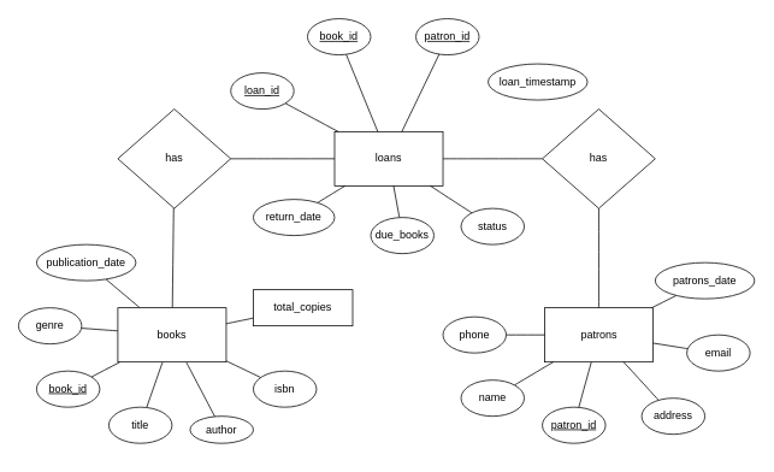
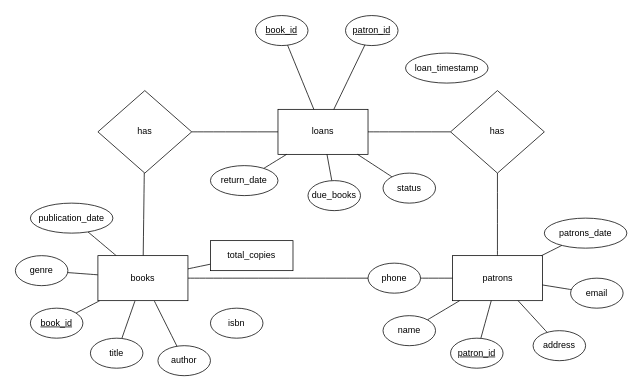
- <mxCell id="38" value="loan_id" style="ellipse;whiteSpace=wrap;html=1;align=center;fontStyle=4" vertex="1" parent="1"><mxGeometry x="255" y="80" width="70" height="40" as="geometry" /></mxCell>
- <mxCell id="37" style="edgeStyle=none;curved=1;rounded=0;orthogonalLoop=1;jettySize=auto;html=1;fontSize=12;startSize=8;endSize=8;endArrow=none;endFill=0;" edge="1" parent="1" source="38" target="3"><mxGeometry relative="1" as="geometry" /></mxCell>
- <mxCell id="14" style="edgeStyle=none;curved=1;rounded=0;orthogonalLoop=1;jettySize=auto;html=1;fontSize=12;startSize=8;endSize=8;endArrow=none;endFill=0;" edge="1" parent="1" source="16" target="21"><mxGeometry relative="1" as="geometry" /></mxCell>
+ <mxCell id="14" style="edgeStyle=none;curved=1;rounded=0;orthogonalLoop=1;jettySize=auto;html=1;fontSize=12;startSize=8;endSize=8;endArrow=none;endFill=0;" edge="1" parent="1" source="16" target="34"><mxGeometry relative="1" as="geometry" /></mxCell>
- <mxCell id="20" value="author" style="ellipse;whiteSpace=wrap;html=1;align=center;fontStyle=0" vertex="1" parent="1"><mxGeometry x="210" y="460" width="70" height="30" as="geometry" /></mxCell>
+ <mxCell id="20" value="author" style="ellipse;whiteSpace=wrap;html=1;align=center;fontStyle=0" vertex="1" parent="1"><mxGeometry x="210" y="460" width="70" height="40" as="geometry" /></mxCell>
